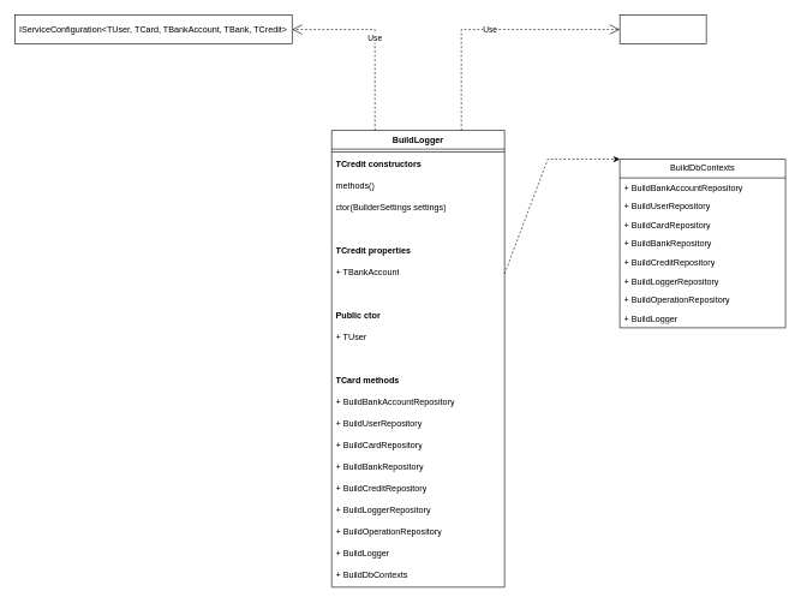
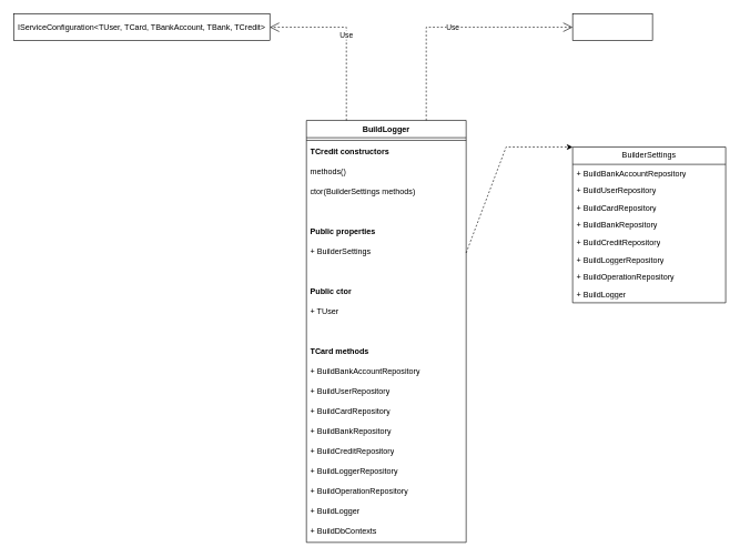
- <mxCell id="31" value="BuildDbContexts" style="swimlane;fontStyle=0;childLayout=stackLayout;horizontal=1;startSize=26;fillColor=none;horizontalStack=0;resizeParent=1;resizeParentMax=0;resizeLast=0;collapsible=1;marginBottom=0;whiteSpace=wrap;html=1;" vertex="1" parent="1"><mxGeometry x="860" y="220" width="230" height="234" as="geometry" /></mxCell>
+ <mxCell id="31" value="BuilderSettings" style="swimlane;fontStyle=0;childLayout=stackLayout;horizontal=1;startSize=26;fillColor=none;horizontalStack=0;resizeParent=1;resizeParentMax=0;resizeLast=0;collapsible=1;marginBottom=0;whiteSpace=wrap;html=1;" vertex="1" parent="1"><mxGeometry x="860" y="220" width="230" height="234" as="geometry" /></mxCell>
- <mxCell id="6" value="ctor(BuilderSettings settings)" style="text;strokeColor=none;fillColor=none;align=left;verticalAlign=top;spacingLeft=4;spacingRight=4;overflow=hidden;rotatable=0;points=[[0,0.5],[1,0.5]];portConstraint=eastwest;whiteSpace=wrap;html=1;" vertex="1" parent="2"><mxGeometry y="94" width="240" height="30" as="geometry" /></mxCell>
+ <mxCell id="6" value="ctor(BuilderSettings methods)" style="text;strokeColor=none;fillColor=none;align=left;verticalAlign=top;spacingLeft=4;spacingRight=4;overflow=hidden;rotatable=0;points=[[0,0.5],[1,0.5]];portConstraint=eastwest;whiteSpace=wrap;html=1;" vertex="1" parent="2"><mxGeometry y="94" width="240" height="30" as="geometry" /></mxCell>
- <mxCell id="8" value="&lt;b&gt;TCredit properties&lt;/b&gt;" style="text;strokeColor=none;fillColor=none;align=left;verticalAlign=top;spacingLeft=4;spacingRight=4;overflow=hidden;rotatable=0;points=[[0,0.5],[1,0.5]];portConstraint=eastwest;whiteSpace=wrap;html=1;" vertex="1" parent="2"><mxGeometry y="154" width="240" height="30" as="geometry" /></mxCell>
+ <mxCell id="8" value="&lt;b&gt;Public properties&lt;/b&gt;" style="text;strokeColor=none;fillColor=none;align=left;verticalAlign=top;spacingLeft=4;spacingRight=4;overflow=hidden;rotatable=0;points=[[0,0.5],[1,0.5]];portConstraint=eastwest;whiteSpace=wrap;html=1;" vertex="1" parent="2"><mxGeometry y="154" width="240" height="30" as="geometry" /></mxCell>
- <mxCell id="9" value="+ TBankAccount" style="text;strokeColor=none;fillColor=none;align=left;verticalAlign=top;spacingLeft=4;spacingRight=4;overflow=hidden;rotatable=0;points=[[0,0.5],[1,0.5]];portConstraint=eastwest;whiteSpace=wrap;html=1;" vertex="1" parent="2"><mxGeometry y="184" width="240" height="30" as="geometry" /></mxCell>
+ <mxCell id="9" value="+ BuilderSettings" style="text;strokeColor=none;fillColor=none;align=left;verticalAlign=top;spacingLeft=4;spacingRight=4;overflow=hidden;rotatable=0;points=[[0,0.5],[1,0.5]];portConstraint=eastwest;whiteSpace=wrap;html=1;" vertex="1" parent="2"><mxGeometry y="184" width="240" height="30" as="geometry" /></mxCell>
